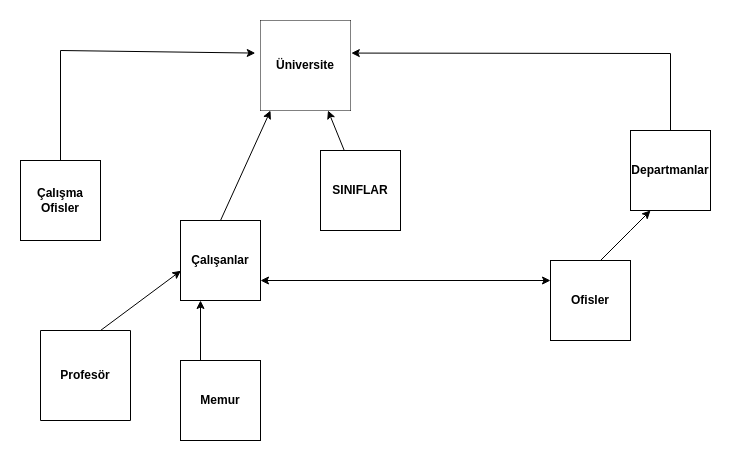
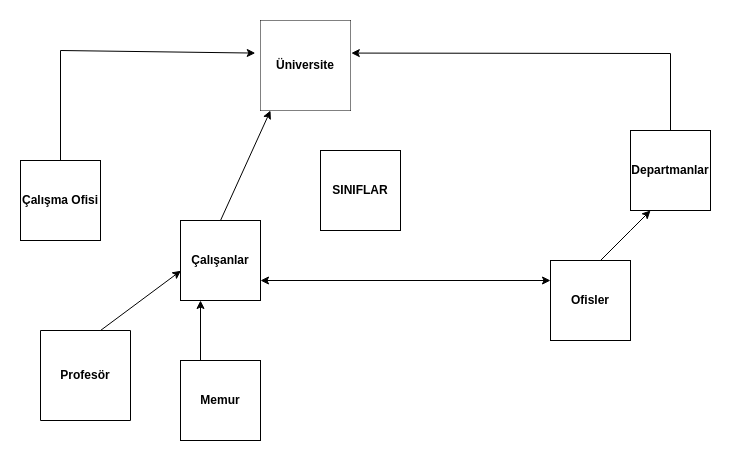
- <mxCell id="12" value="" style="endArrow=classic;html=1;rounded=0;entryX=0.75;entryY=1;entryDx=0;entryDy=0;" edge="1" parent="1" source="11" target="3"><mxGeometry width="50" height="50" relative="1" as="geometry"><mxPoint x="360" y="130" as="sourcePoint" /><mxPoint x="380" y="100" as="targetPoint" /></mxGeometry></mxCell>
- <mxCell id="7" value="&lt;b&gt;Çalışma Ofisler&lt;/b&gt;" style="text;html=1;strokeColor=none;fillColor=none;align=center;verticalAlign=middle;whiteSpace=wrap;rounded=0;" vertex="1" parent="1"><mxGeometry x="20" y="160" width="80" height="80" as="geometry" /></mxCell>
+ <mxCell id="7" value="&lt;b&gt;Çalışma Ofisi&lt;/b&gt;" style="text;html=1;strokeColor=none;fillColor=none;align=center;verticalAlign=middle;whiteSpace=wrap;rounded=0;" vertex="1" parent="1"><mxGeometry x="20" y="160" width="80" height="80" as="geometry" /></mxCell>
